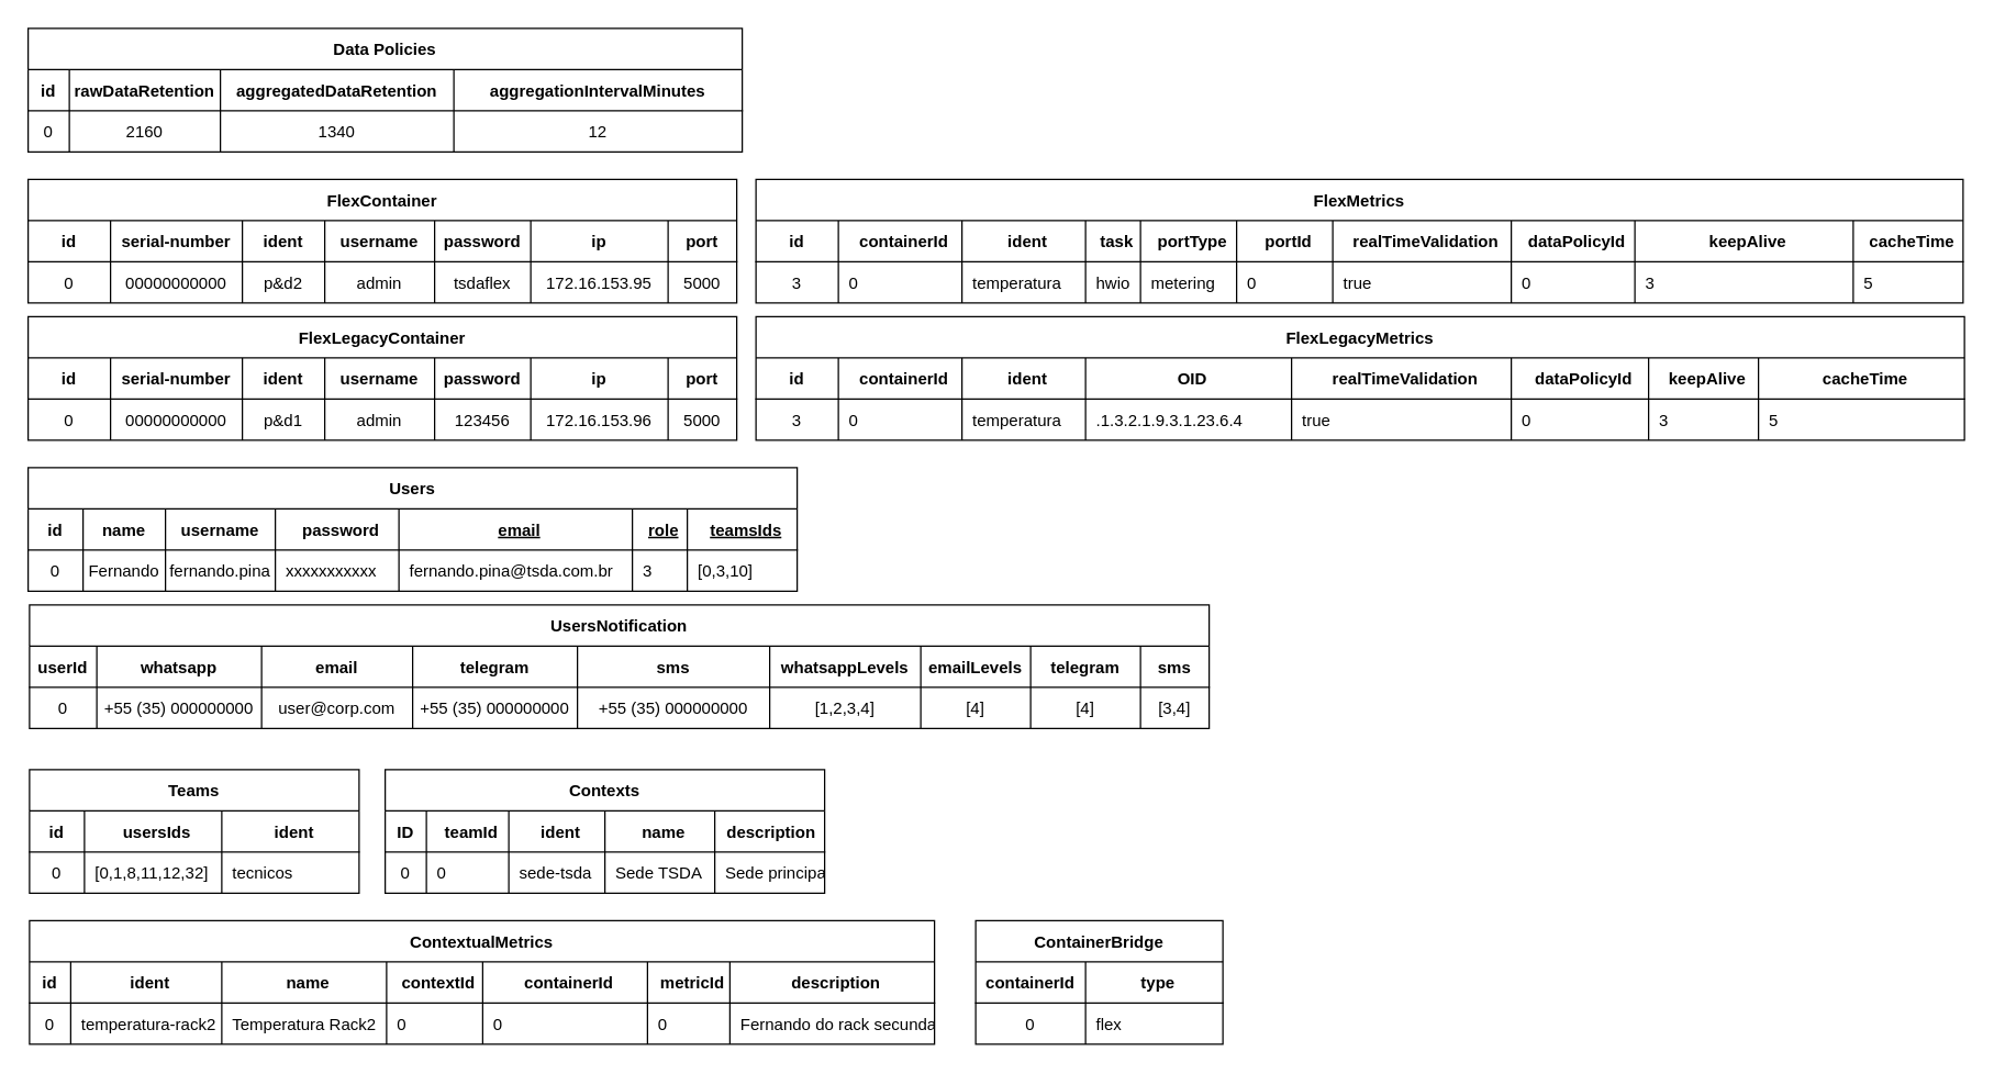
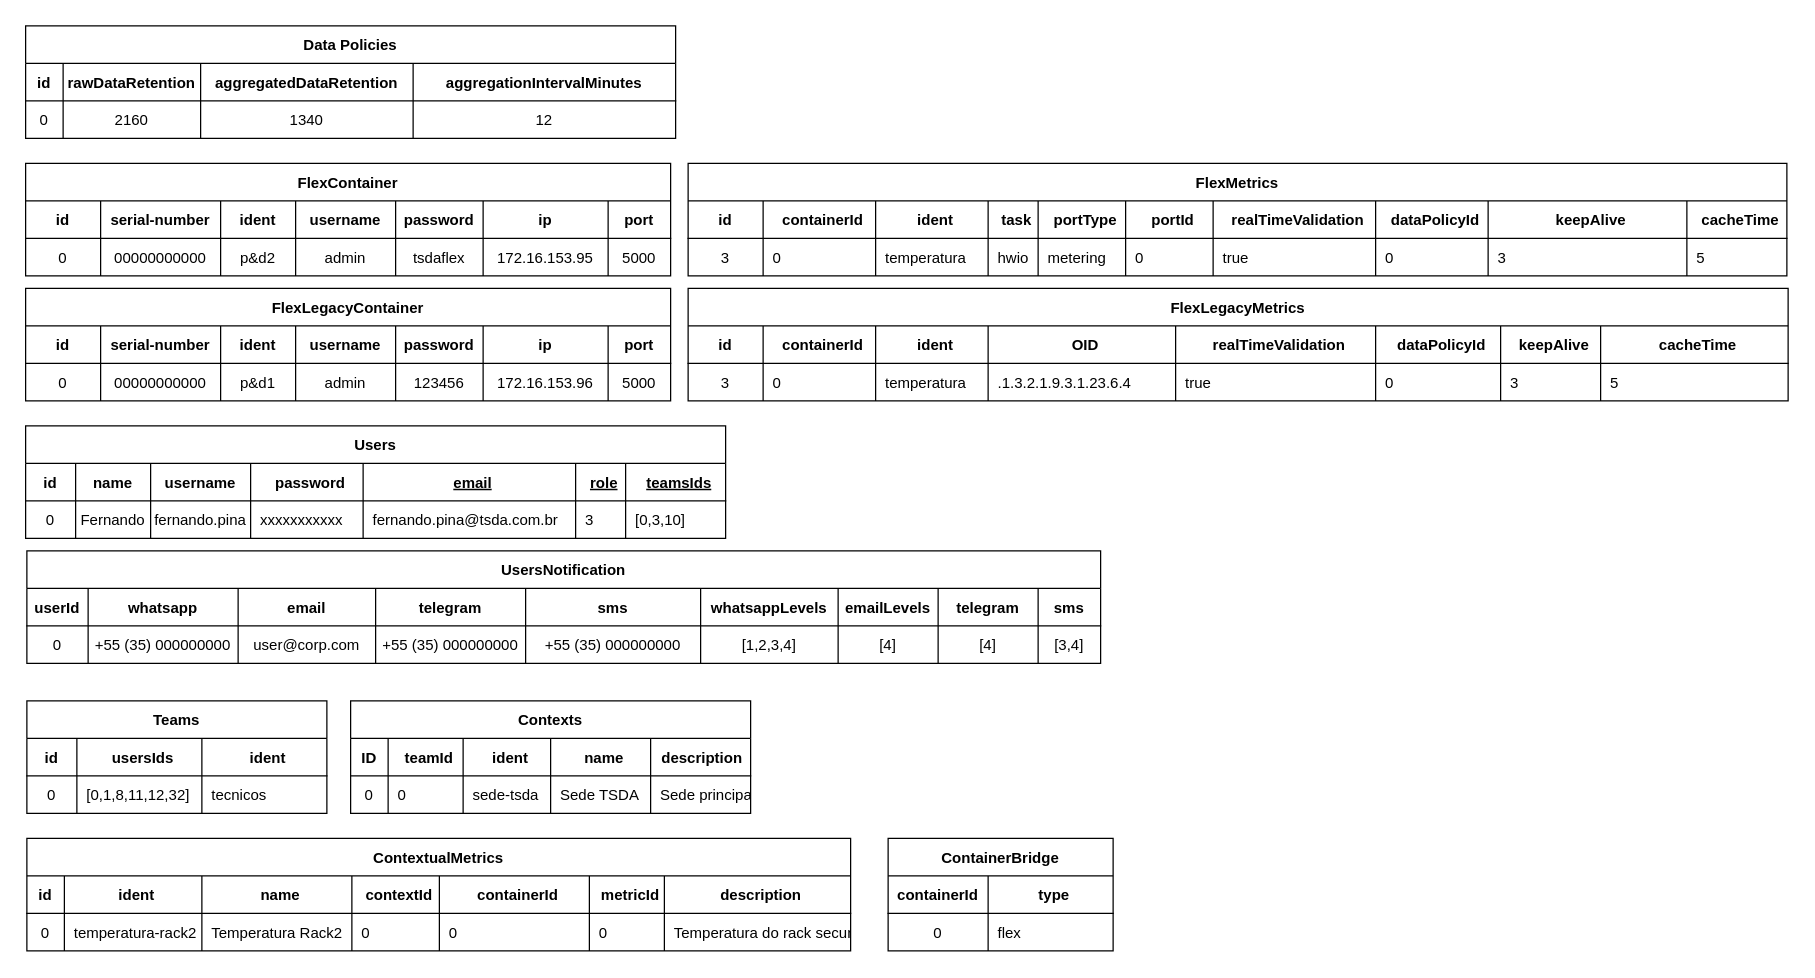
- <mxCell id="45" value="Fernando do rack secundarion" style="shape=partialRectangle;connectable=0;fillColor=none;top=0;left=0;bottom=0;right=0;align=left;spacingLeft=6;overflow=hidden;" parent="38" vertex="1"><mxGeometry x="510" width="149" height="30" as="geometry"><mxRectangle width="149" height="30" as="alternateBounds" /></mxGeometry></mxCell>
+ <mxCell id="45" value="Temperatura do rack secundarion" style="shape=partialRectangle;connectable=0;fillColor=none;top=0;left=0;bottom=0;right=0;align=left;spacingLeft=6;overflow=hidden;" parent="38" vertex="1"><mxGeometry x="510" width="149" height="30" as="geometry"><mxRectangle width="149" height="30" as="alternateBounds" /></mxGeometry></mxCell>
